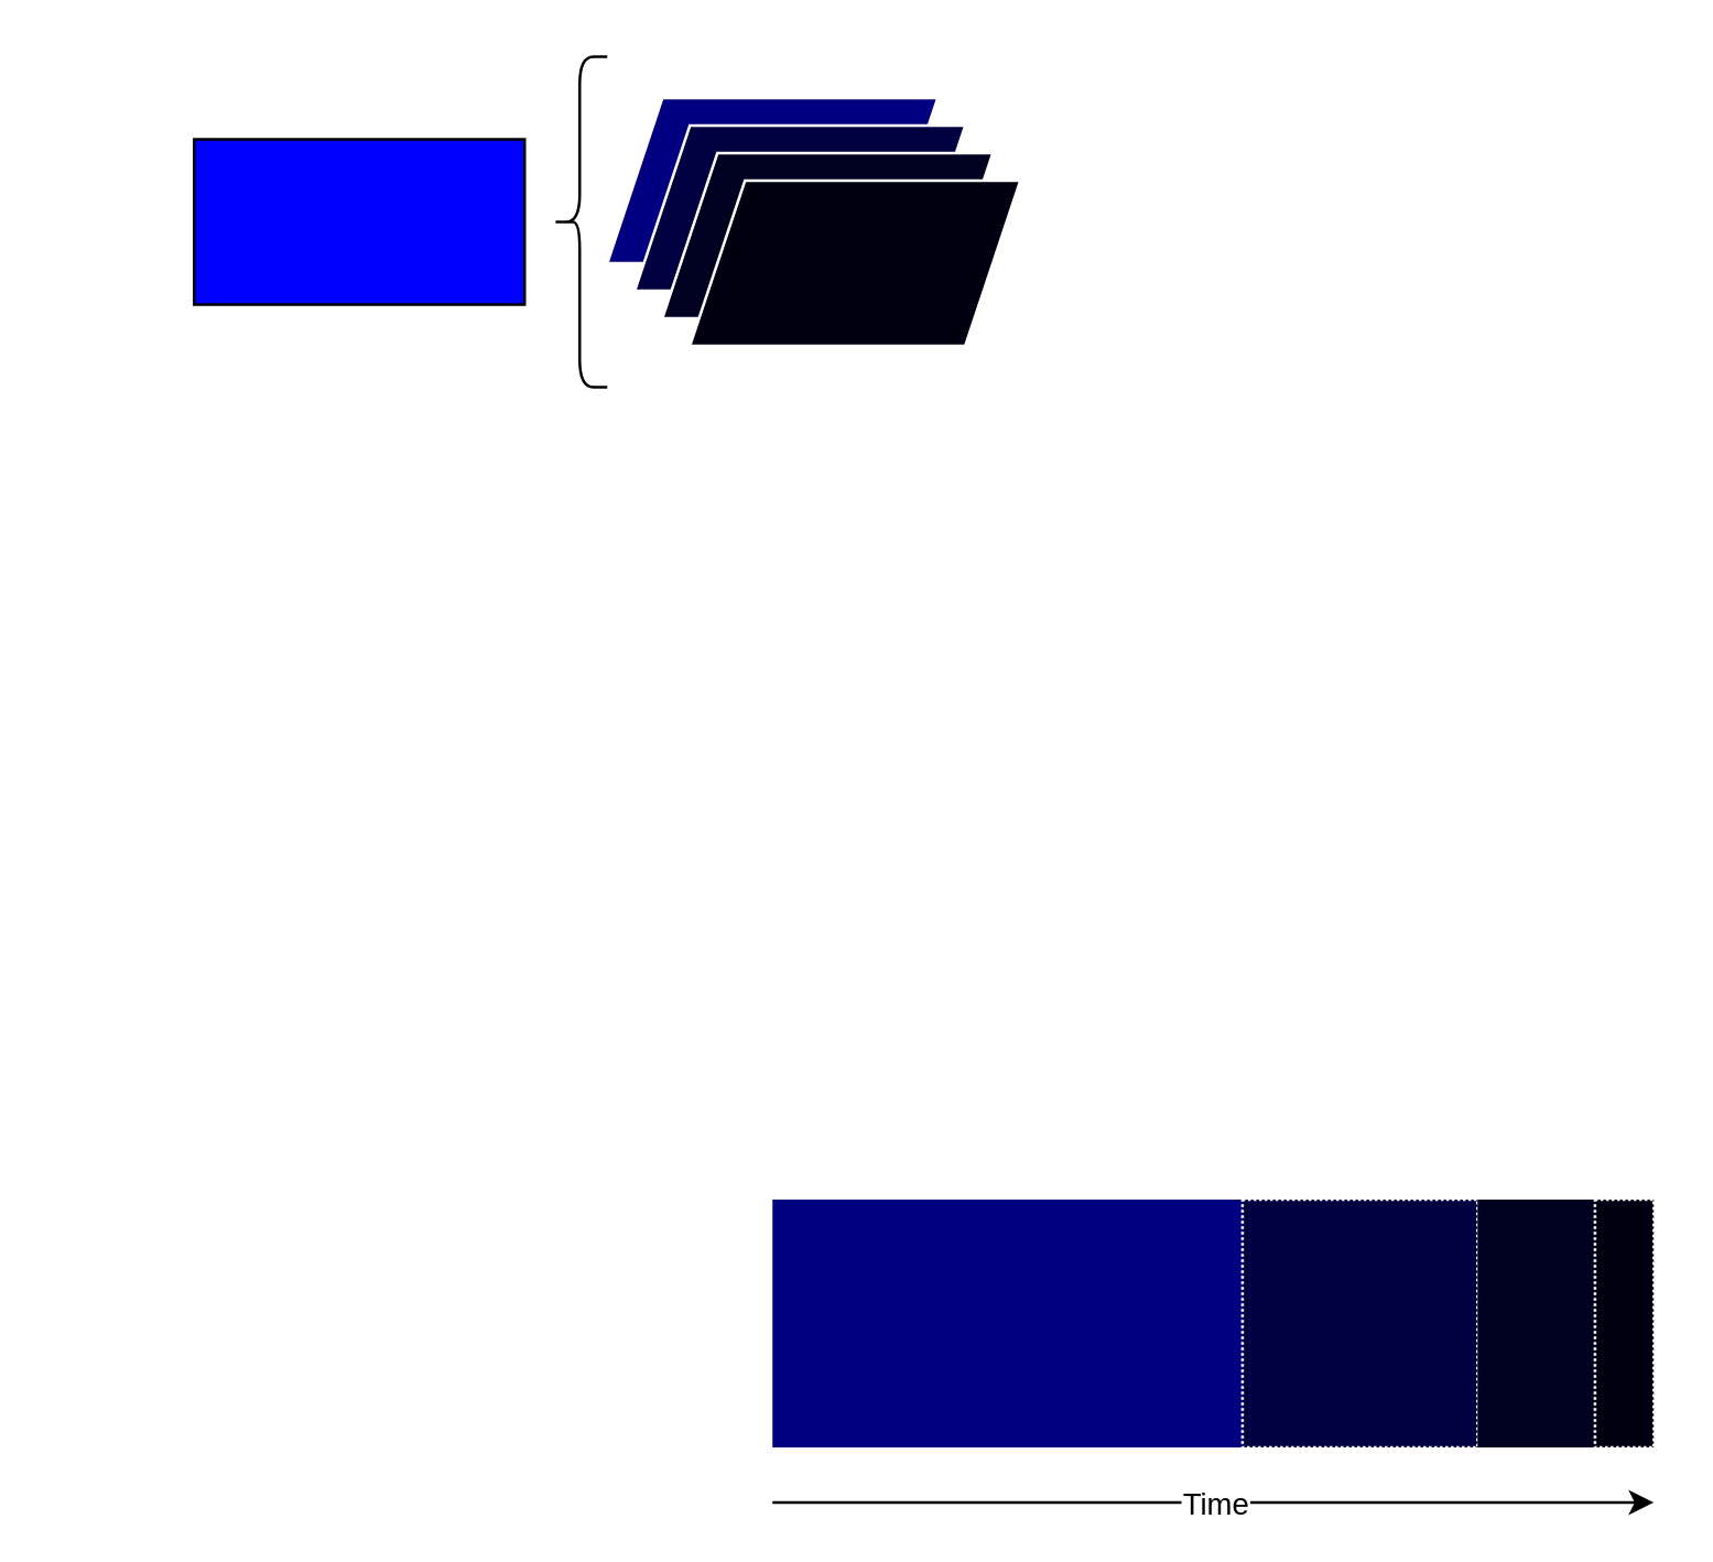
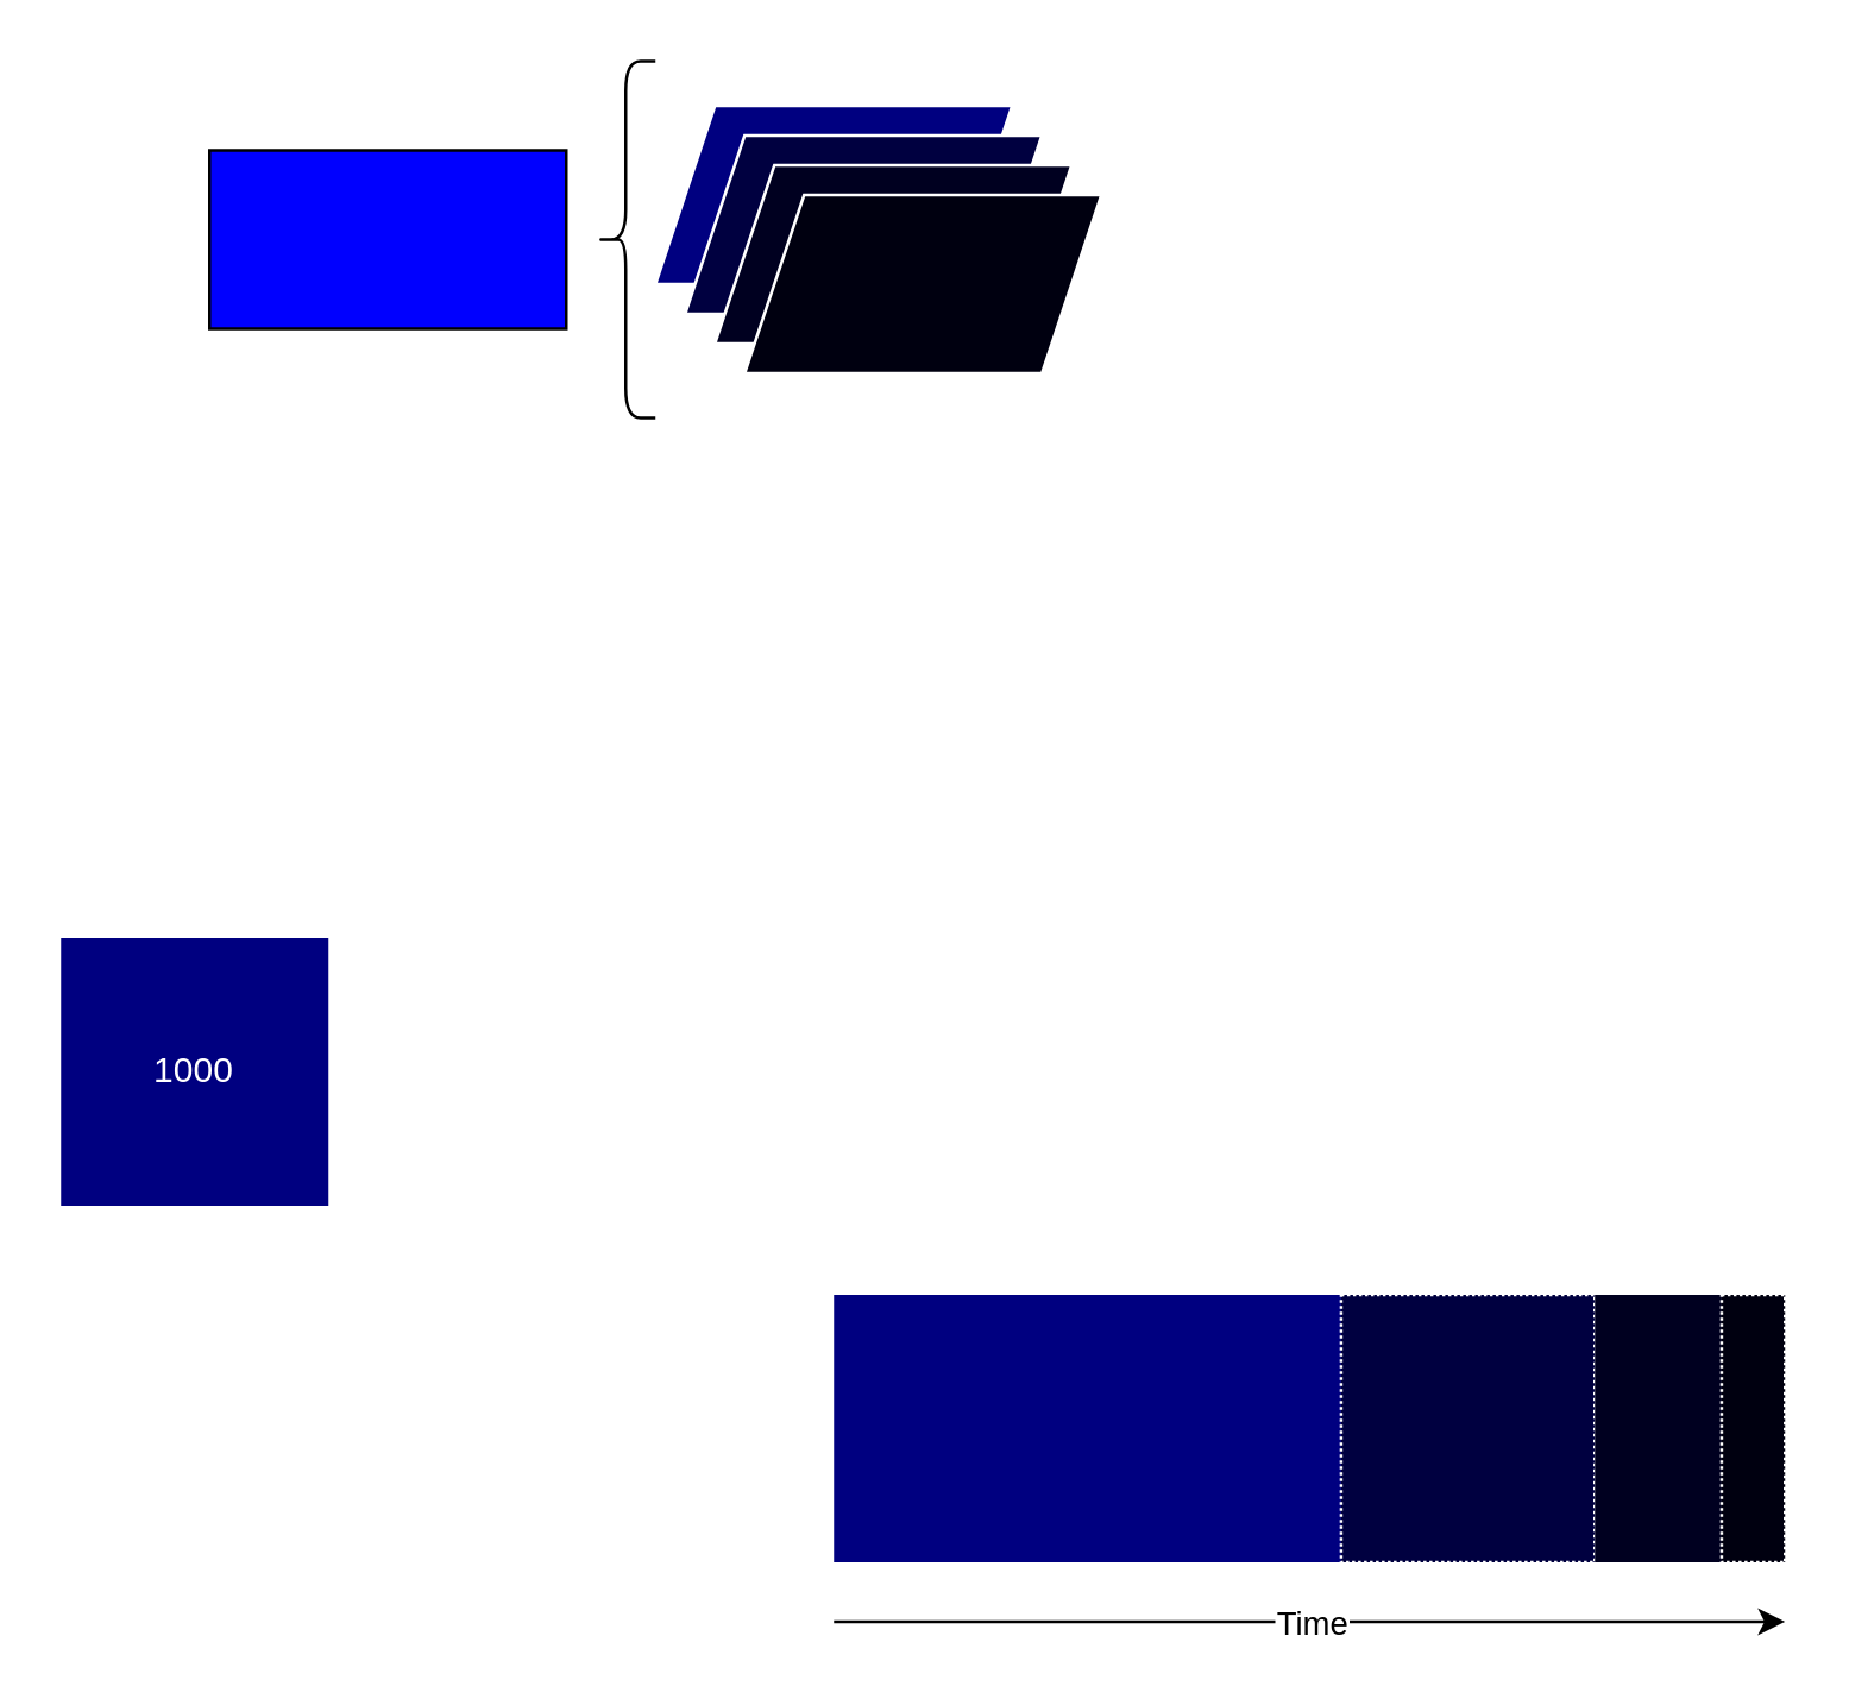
+ <mxCell id="2" value="1000" style="whiteSpace=wrap;html=1;aspect=fixed;fillColor=#000080;strokeColor=none;fontColor=#FFFFFF;" parent="1" vertex="1"><mxGeometry x="20" y="315" width="90" height="90" as="geometry" /></mxCell>
